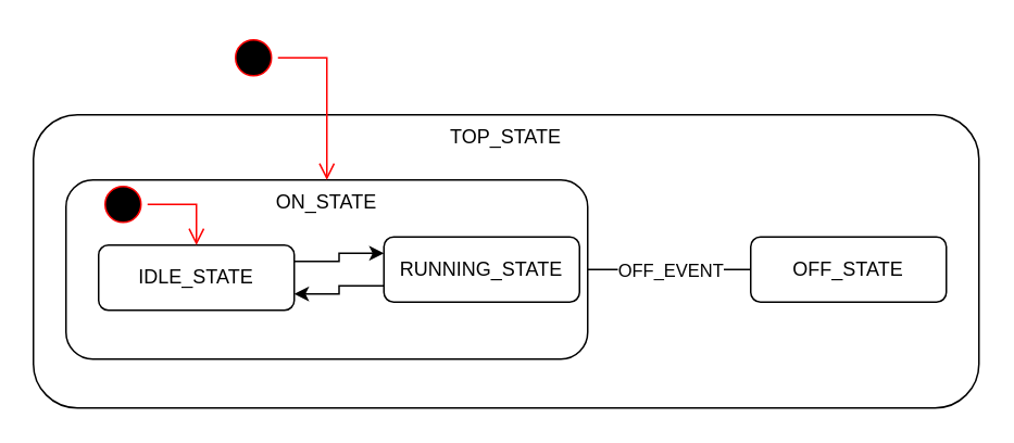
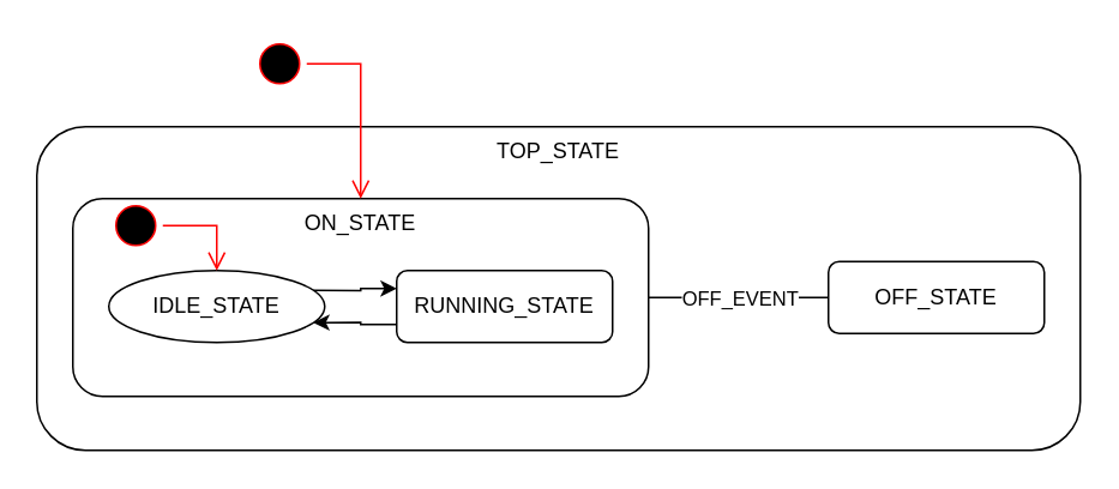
- <mxCell id="9" value="RUNNING_STATE" style="rounded=1;whiteSpace=wrap;html=1;" vertex="1" parent="1"><mxGeometry x="235" y="145" width="120" height="40" as="geometry" /></mxCell>
+ <mxCell id="9" value="RUNNING_STATE" style="rounded=1;whiteSpace=wrap;html=1;" vertex="1" parent="1"><mxGeometry x="220" y="150" width="120" height="40" as="geometry" /></mxCell>
- <mxCell id="7" value="IDLE_STATE" style="rounded=1;whiteSpace=wrap;html=1;" vertex="1" parent="1"><mxGeometry x="60" y="150" width="120" height="40" as="geometry" /></mxCell>
+ <mxCell id="7" value="IDLE_STATE" style="ellipse;whiteSpace=wrap;html=1;" vertex="1" parent="1"><mxGeometry x="60" y="150" width="120" height="40" as="geometry" /></mxCell>
